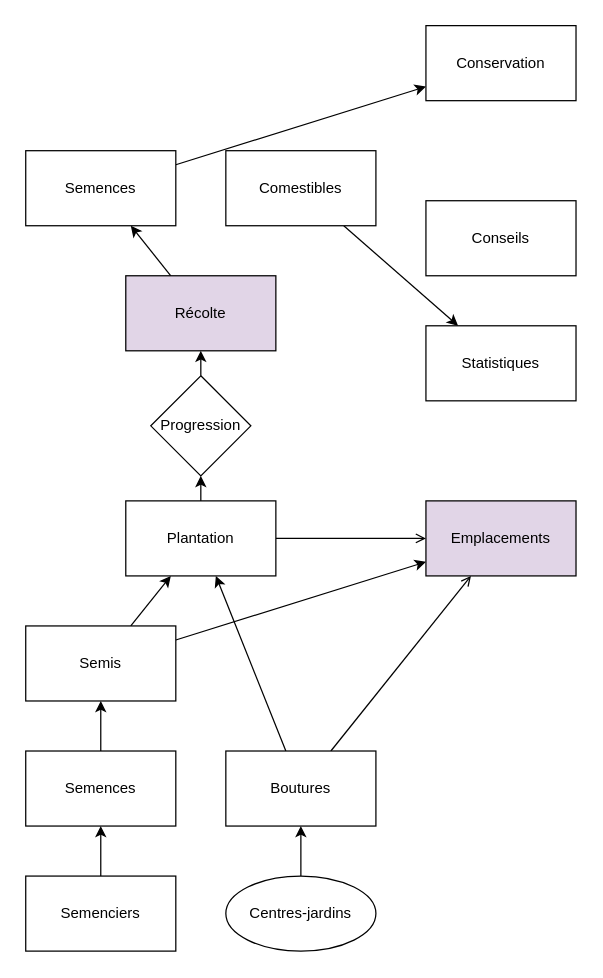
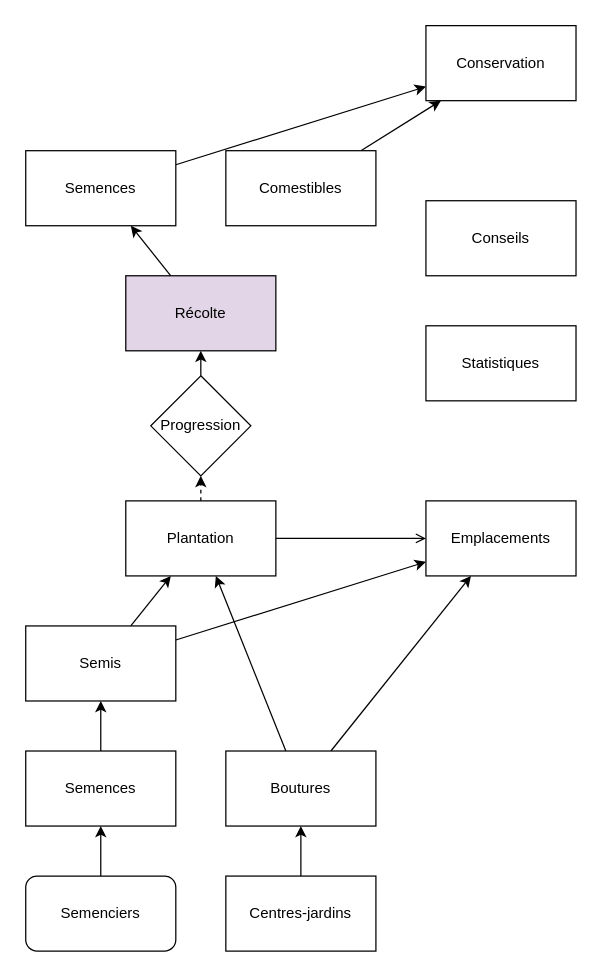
- <mxCell id="23" style="edgeStyle=none;rounded=0;orthogonalLoop=1;jettySize=auto;html=1;" edge="1" parent="1" source="24" target="27"><mxGeometry relative="1" as="geometry" /></mxCell>
+ <mxCell id="23" style="edgeStyle=none;rounded=0;orthogonalLoop=1;jettySize=auto;html=1;" edge="1" parent="1" source="24" target="26"><mxGeometry relative="1" as="geometry" /></mxCell>
- <mxCell id="14" style="edgeStyle=none;rounded=0;orthogonalLoop=1;jettySize=auto;html=1;" edge="1" parent="1" source="16" target="20"><mxGeometry relative="1" as="geometry" /></mxCell>
+ <mxCell id="14" style="edgeStyle=none;rounded=0;orthogonalLoop=1;jettySize=auto;html=1;dashed=1;" edge="1" parent="1" source="16" target="20"><mxGeometry relative="1" as="geometry" /></mxCell>
- <mxCell id="25" value="Emplacements" style="rounded=0;whiteSpace=wrap;html=1;fillColor=#e1d5e7;" vertex="1" parent="1"><mxGeometry x="340" y="400" width="120" height="60" as="geometry" /></mxCell>
+ <mxCell id="25" value="Emplacements" style="rounded=0;whiteSpace=wrap;html=1;" vertex="1" parent="1"><mxGeometry x="340" y="400" width="120" height="60" as="geometry" /></mxCell>
- <mxCell id="9" style="edgeStyle=none;rounded=0;orthogonalLoop=1;jettySize=auto;html=1;endArrow=open;" edge="1" parent="1" source="10" target="25"><mxGeometry relative="1" as="geometry" /></mxCell>
+ <mxCell id="9" style="edgeStyle=none;rounded=0;orthogonalLoop=1;jettySize=auto;html=1;" edge="1" parent="1" source="10" target="25"><mxGeometry relative="1" as="geometry" /></mxCell>
- <mxCell id="3" value="Semenciers" style="rounded=0;whiteSpace=wrap;html=1;" vertex="1" parent="1"><mxGeometry x="20" y="700" width="120" height="60" as="geometry" /></mxCell>
+ <mxCell id="3" value="Semenciers" style="whiteSpace=wrap;html=1;rounded=1;" vertex="1" parent="1"><mxGeometry x="20" y="700" width="120" height="60" as="geometry" /></mxCell>
- <mxCell id="5" value="Centres-jardins" style="ellipse;whiteSpace=wrap;html=1;" vertex="1" parent="1"><mxGeometry x="180" y="700" width="120" height="60" as="geometry" /></mxCell>
+ <mxCell id="5" value="Centres-jardins" style="rounded=0;whiteSpace=wrap;html=1;" vertex="1" parent="1"><mxGeometry x="180" y="700" width="120" height="60" as="geometry" /></mxCell>
